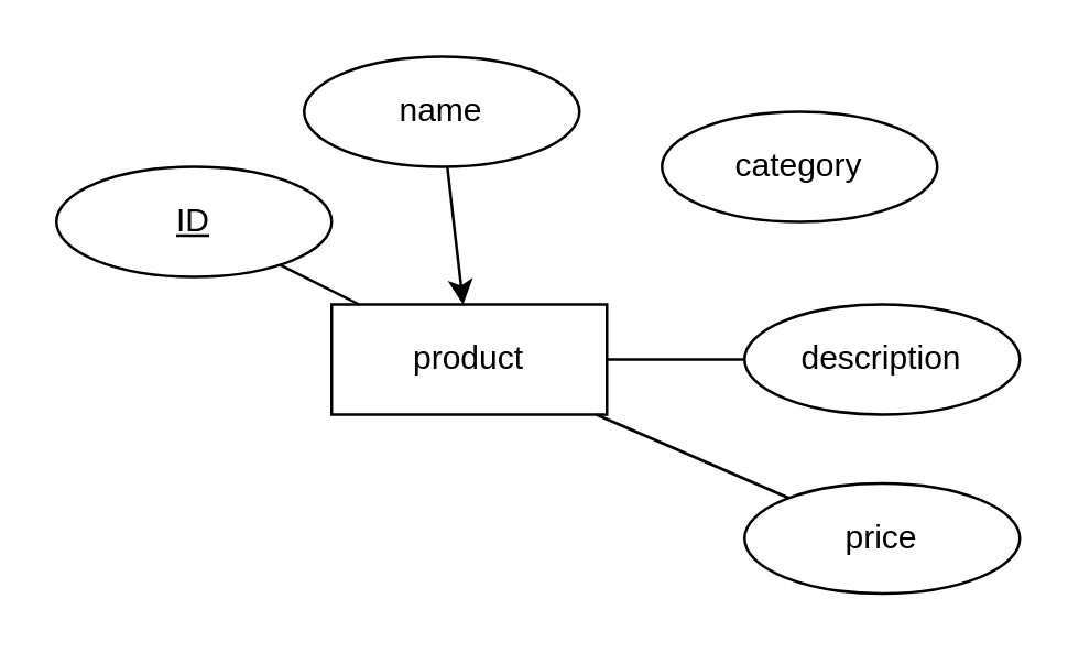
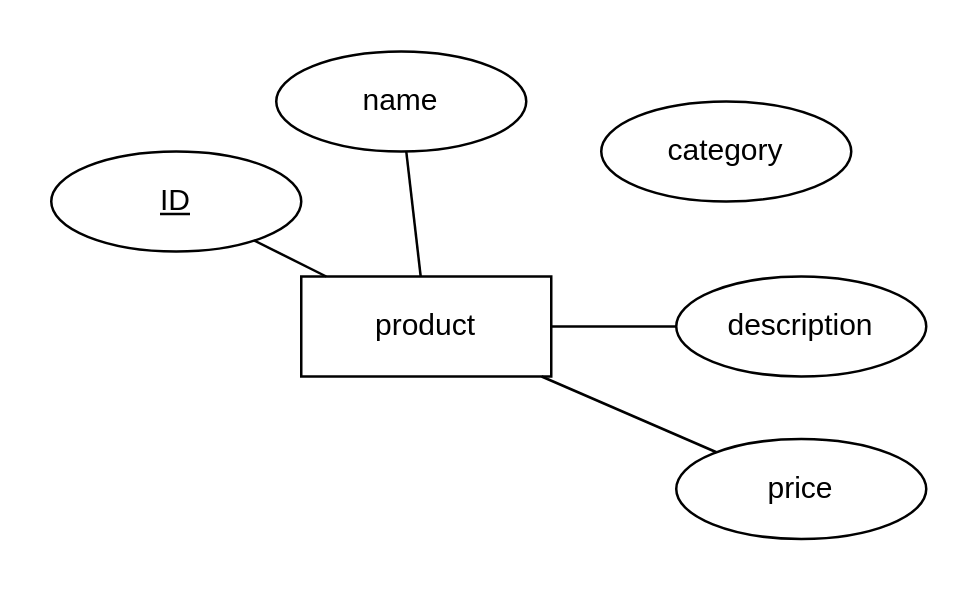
- <mxCell id="10" value="" style="endArrow=classic;html=1;rounded=0;" edge="1" parent="1" source="4" target="2"><mxGeometry relative="1" as="geometry"><mxPoint x="90" y="130" as="sourcePoint" /><mxPoint x="250" y="130" as="targetPoint" /></mxGeometry></mxCell>
+ <mxCell id="10" value="" style="endArrow=none;html=1;rounded=0;" edge="1" parent="1" source="4" target="2"><mxGeometry relative="1" as="geometry"><mxPoint x="90" y="130" as="sourcePoint" /><mxPoint x="250" y="130" as="targetPoint" /></mxGeometry></mxCell>
